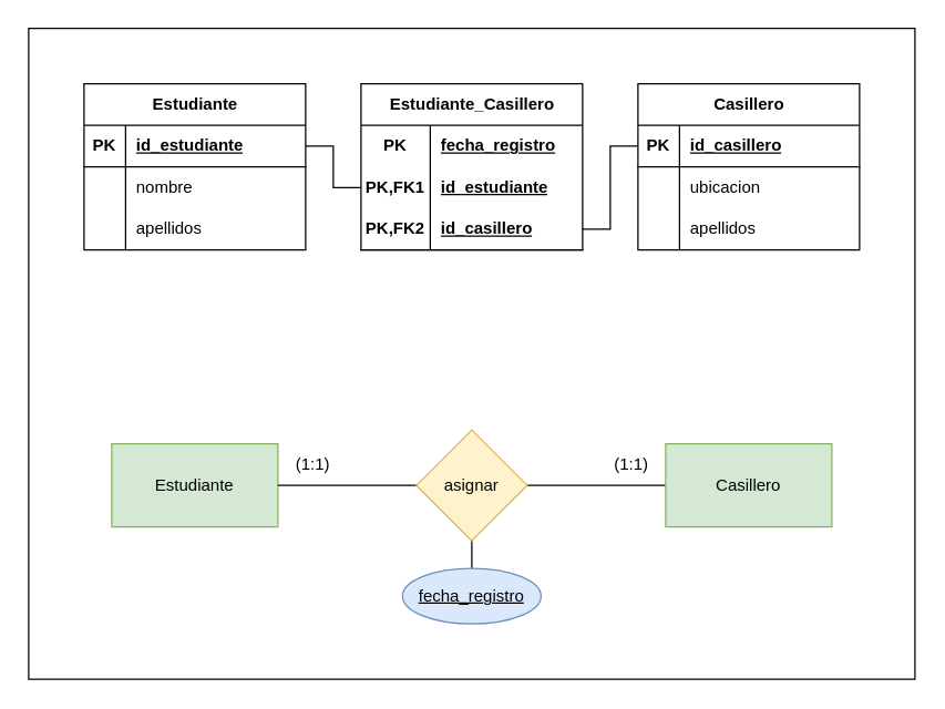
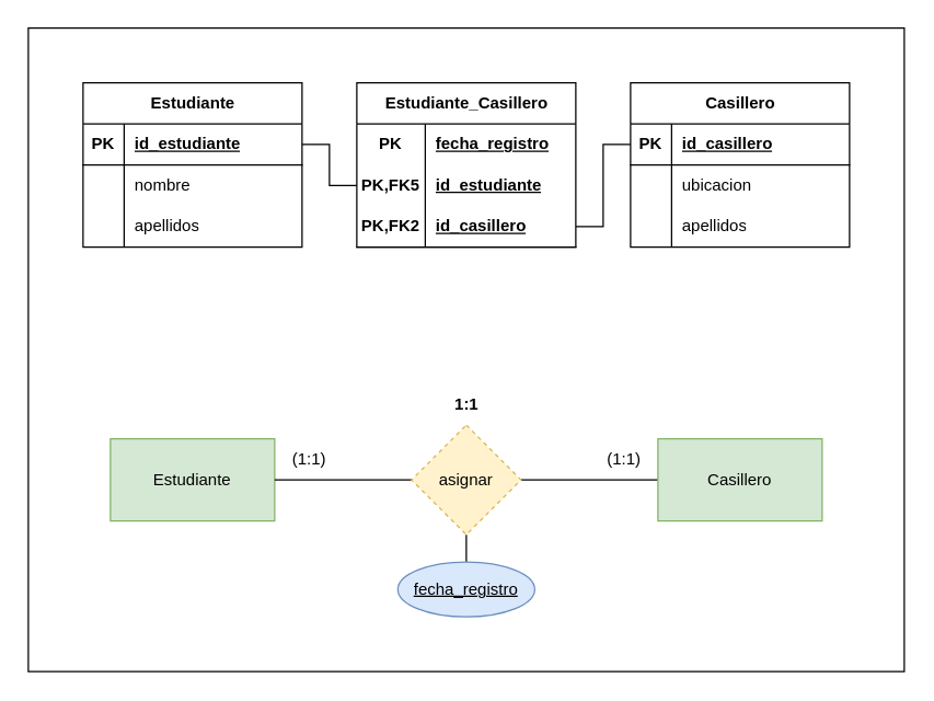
- <mxCell id="29" value="PK,FK1" style="shape=partialRectangle;connectable=0;fillColor=none;top=0;left=0;bottom=0;right=0;fontStyle=1;overflow=hidden;whiteSpace=wrap;html=1;" vertex="1" parent="28"><mxGeometry width="50" height="30" as="geometry"><mxRectangle width="50" height="30" as="alternateBounds" /></mxGeometry></mxCell>
+ <mxCell id="29" value="PK,FK5" style="shape=partialRectangle;connectable=0;fillColor=none;top=0;left=0;bottom=0;right=0;fontStyle=1;overflow=hidden;whiteSpace=wrap;html=1;" vertex="1" parent="28"><mxGeometry width="50" height="30" as="geometry"><mxRectangle width="50" height="30" as="alternateBounds" /></mxGeometry></mxCell>
+ <mxCell id="12" value="1:1" style="text;html=1;align=center;verticalAlign=middle;resizable=0;points=[];autosize=1;strokeColor=none;fillColor=none;fontStyle=1" vertex="1" parent="2"><mxGeometry x="300" y="260" width="40" height="30" as="geometry" /></mxCell>
- <mxCell id="8" value="asignar" style="rhombus;whiteSpace=wrap;html=1;fillColor=#fff2cc;strokeColor=#d6b656;" vertex="1" parent="2"><mxGeometry x="280" y="290" width="80" height="80" as="geometry" /></mxCell>
+ <mxCell id="8" value="asignar" style="rhombus;whiteSpace=wrap;html=1;fillColor=#fff2cc;strokeColor=#d6b656;dashed=1;" vertex="1" parent="2"><mxGeometry x="280" y="290" width="80" height="80" as="geometry" /></mxCell>
